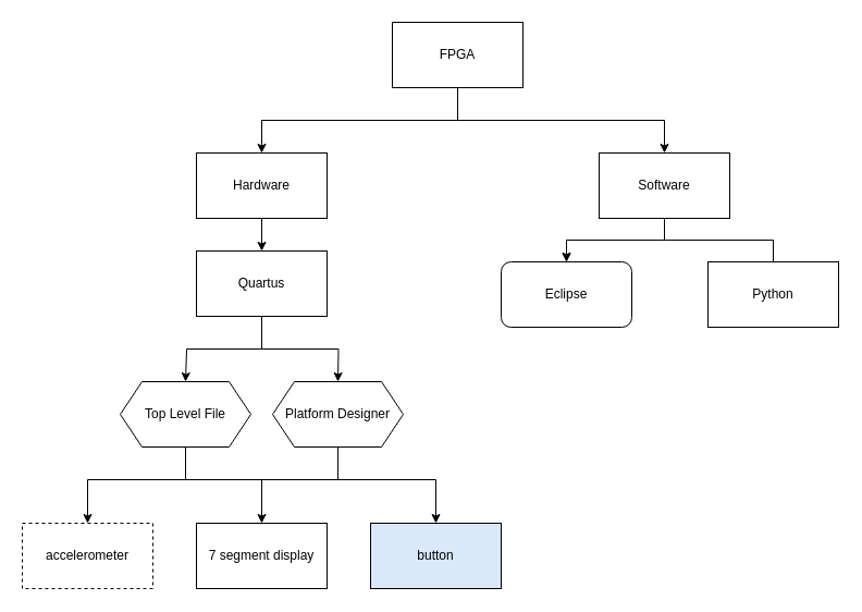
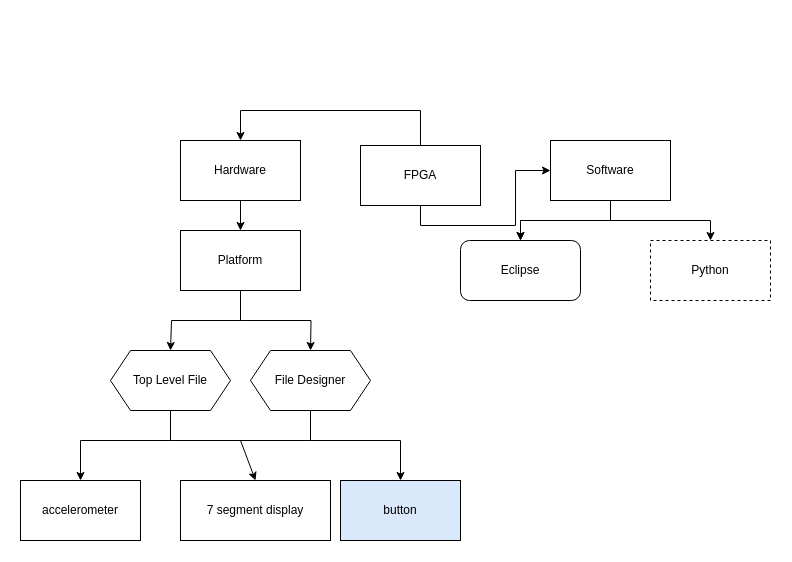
- <mxCell id="4" value="FPGA" style="rounded=0;whiteSpace=wrap;html=1;" vertex="1" parent="1"><mxGeometry x="360" y="20" width="120" height="60" as="geometry" /></mxCell>
+ <mxCell id="4" value="FPGA" style="rounded=0;whiteSpace=wrap;html=1;" vertex="1" parent="1"><mxGeometry x="360" y="145" width="120" height="60" as="geometry" /></mxCell>
- <mxCell id="9" style="edgeStyle=orthogonalEdgeStyle;rounded=0;orthogonalLoop=1;jettySize=auto;html=1;exitX=0.5;exitY=1;exitDx=0;exitDy=0;endArrow=none;" edge="1" parent="1" source="10" target="15"><mxGeometry relative="1" as="geometry"><mxPoint x="650" y="280" as="targetPoint" /></mxGeometry></mxCell>
+ <mxCell id="9" style="edgeStyle=orthogonalEdgeStyle;rounded=0;orthogonalLoop=1;jettySize=auto;html=1;exitX=0.5;exitY=1;exitDx=0;exitDy=0;" edge="1" parent="1" source="10" target="15"><mxGeometry relative="1" as="geometry"><mxPoint x="650" y="280" as="targetPoint" /></mxGeometry></mxCell>
- <mxCell id="13" value="Quartus" style="rounded=0;whiteSpace=wrap;html=1;" vertex="1" parent="1"><mxGeometry x="180" y="230" width="120" height="60" as="geometry" /></mxCell>
+ <mxCell id="13" value="Platform" style="rounded=0;whiteSpace=wrap;html=1;" vertex="1" parent="1"><mxGeometry x="180" y="230" width="120" height="60" as="geometry" /></mxCell>
- <mxCell id="15" value="Python" style="rounded=0;whiteSpace=wrap;html=1;" vertex="1" parent="1"><mxGeometry x="650" y="240" width="120" height="60" as="geometry" /></mxCell>
+ <mxCell id="15" value="Python" style="rounded=0;whiteSpace=wrap;html=1;dashed=1;" vertex="1" parent="1"><mxGeometry x="650" y="240" width="120" height="60" as="geometry" /></mxCell>
- <mxCell id="22" value="Platform Designer" style="shape=hexagon;perimeter=hexagonPerimeter2;whiteSpace=wrap;html=1;fixedSize=1;" vertex="1" parent="1"><mxGeometry x="250" y="350" width="120" height="60" as="geometry" /></mxCell>
+ <mxCell id="22" value="File Designer" style="shape=hexagon;perimeter=hexagonPerimeter2;whiteSpace=wrap;html=1;fixedSize=1;" vertex="1" parent="1"><mxGeometry x="250" y="350" width="120" height="60" as="geometry" /></mxCell>
- <mxCell id="18" value="accelerometer" style="whiteSpace=wrap;html=1;rounded=0;dashed=1;" vertex="1" parent="1"><mxGeometry x="20" y="480" width="120" height="60" as="geometry" /></mxCell>
+ <mxCell id="18" value="accelerometer" style="whiteSpace=wrap;html=1;rounded=0;" vertex="1" parent="1"><mxGeometry x="20" y="480" width="120" height="60" as="geometry" /></mxCell>
- <mxCell id="16" value="7 segment display" style="rounded=0;whiteSpace=wrap;html=1;" vertex="1" parent="1"><mxGeometry x="180" y="480" width="120" height="60" as="geometry" /></mxCell>
+ <mxCell id="16" value="7 segment display" style="rounded=0;whiteSpace=wrap;html=1;" vertex="1" parent="1"><mxGeometry x="180" y="480" width="150" height="60" as="geometry" /></mxCell>
